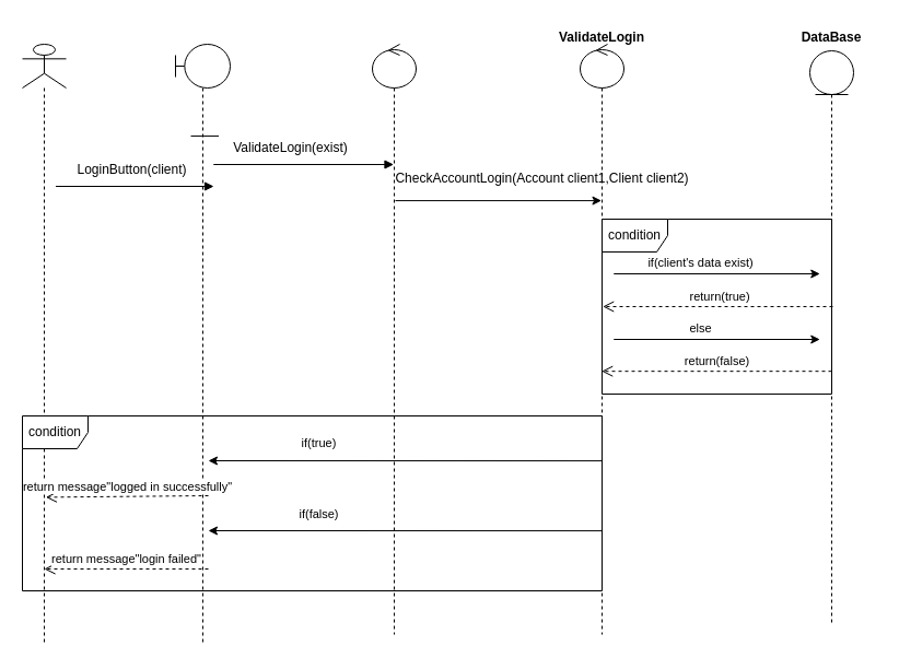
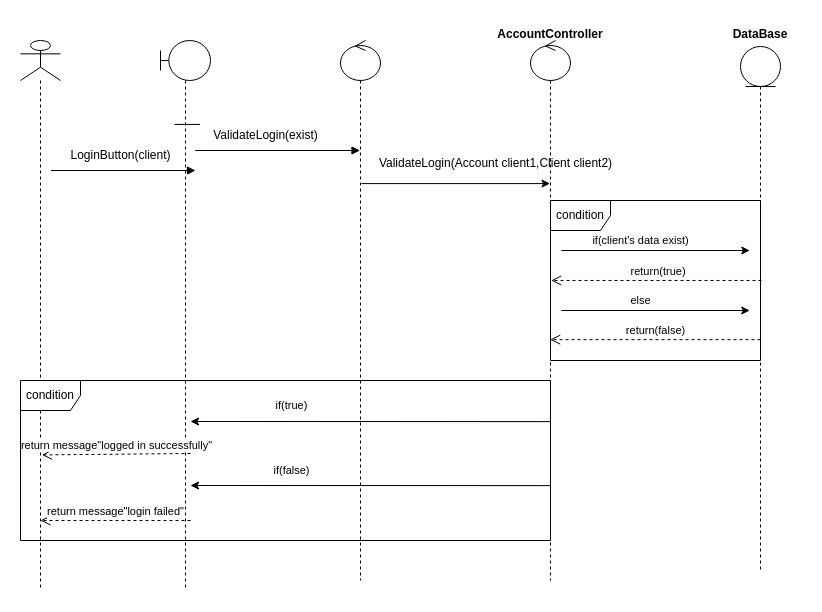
- <mxCell id="14" value="ValidateLogin" style="text;align=center;fontStyle=1;verticalAlign=middle;spacingLeft=3;spacingRight=3;strokeColor=none;rotatable=0;points=[[0,0.5],[1,0.5]];portConstraint=eastwest;" vertex="1" parent="1"><mxGeometry x="510" y="20" width="80" height="26" as="geometry" /></mxCell>
+ <mxCell id="14" value="AccountController" style="text;align=center;fontStyle=1;verticalAlign=middle;spacingLeft=3;spacingRight=3;strokeColor=none;rotatable=0;points=[[0,0.5],[1,0.5]];portConstraint=eastwest;" vertex="1" parent="1"><mxGeometry x="510" y="20" width="80" height="26" as="geometry" /></mxCell>
- <mxCell id="3" value="CheckAccountLogin(Account client1,Client client2)" style="text;html=1;align=center;verticalAlign=middle;resizable=0;points=[];autosize=1;strokeColor=none;fillColor=none;" parent="1" vertex="1"><mxGeometry x="350" y="148" width="290" height="30" as="geometry" /></mxCell>
+ <mxCell id="3" value="ValidateLogin(Account client1,Client client2)" style="text;html=1;align=center;verticalAlign=middle;resizable=0;points=[];autosize=1;strokeColor=none;fillColor=none;" parent="1" vertex="1"><mxGeometry x="350" y="148" width="290" height="30" as="geometry" /></mxCell>
